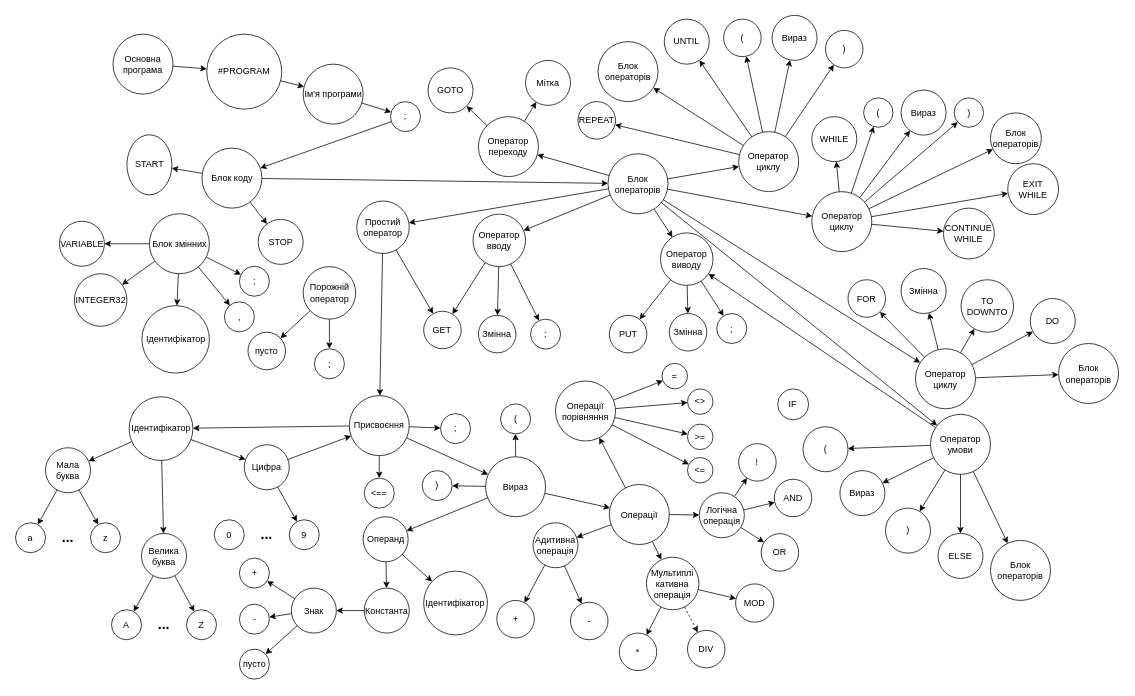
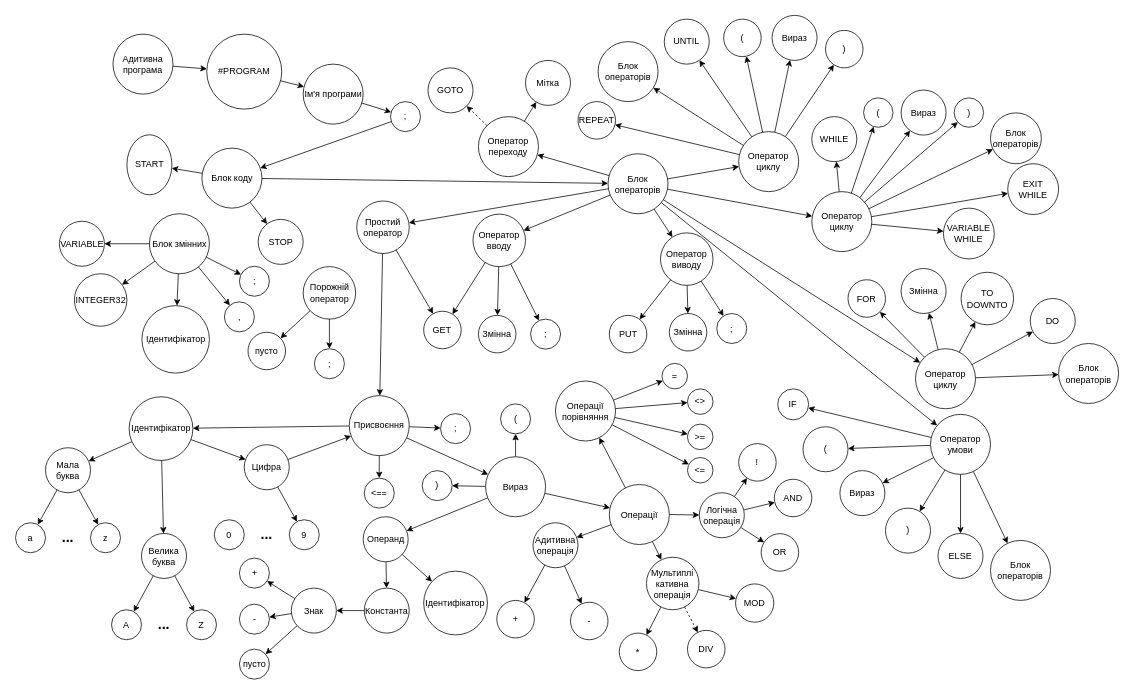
- <mxCell id="39" value="Основна програма" style="ellipse;whiteSpace=wrap;html=1;aspect=fixed;" parent="1" vertex="1"><mxGeometry x="150" y="45" width="80" height="80" as="geometry" /></mxCell>
+ <mxCell id="39" value="Адитивна програма" style="ellipse;whiteSpace=wrap;html=1;aspect=fixed;" parent="1" vertex="1"><mxGeometry x="150" y="45" width="80" height="80" as="geometry" /></mxCell>
- <mxCell id="76" value="" style="endArrow=classic;html=1;" parent="1" source="72" target="74" edge="1"><mxGeometry width="50" height="50" relative="1" as="geometry"><mxPoint x="975" y="200" as="sourcePoint" /><mxPoint x="1025" as="targetPoint" y="150" /></mxGeometry></mxCell>
+ <mxCell id="76" value="" style="endArrow=classic;html=1;dashed=1;" parent="1" source="72" target="74" edge="1"><mxGeometry width="50" height="50" relative="1" as="geometry"><mxPoint x="975" y="200" as="sourcePoint" /><mxPoint x="1025" as="targetPoint" y="150" /></mxGeometry></mxCell>
- <mxCell id="194" value="CONTINUE&lt;div&gt;WHILE&lt;/div&gt;" style="ellipse;whiteSpace=wrap;html=1;aspect=fixed;" parent="1" vertex="1"><mxGeometry x="1257.28" y="277" width="67.78" height="67.78" as="geometry" /></mxCell>
+ <mxCell id="194" value="VARIABLE&lt;div&gt;WHILE&lt;/div&gt;" style="ellipse;whiteSpace=wrap;html=1;aspect=fixed;" parent="1" vertex="1"><mxGeometry x="1257.28" y="277" width="67.78" height="67.78" as="geometry" /></mxCell>
- <mxCell id="80" value="TO&lt;br&gt;DOWNTO" style="ellipse;whiteSpace=wrap;html=1;aspect=fixed;" parent="1" vertex="1"><mxGeometry x="1280.78" y="372.5" width="70" height="70" as="geometry" /></mxCell>
+ <mxCell id="80" value="TO&lt;br&gt;DOWNTO" style="ellipse;whiteSpace=wrap;html=1;aspect=fixed;" parent="1" vertex="1"><mxGeometry x="1280.78" y="362.5" width="70" height="70" as="geometry" /></mxCell>
- <mxCell id="69" value="" style="endArrow=classic;html=1;" parent="1" source="59" target="4" edge="1"><mxGeometry width="50" height="50" relative="1" as="geometry"><mxPoint x="1572.22" y="932" as="sourcePoint" /><mxPoint x="1622.22" y="882" as="targetPoint" /></mxGeometry></mxCell>
+ <mxCell id="69" value="" style="endArrow=classic;html=1;" parent="1" source="59" target="64" edge="1"><mxGeometry width="50" height="50" relative="1" as="geometry"><mxPoint x="1572.22" y="932" as="sourcePoint" /><mxPoint x="1622.22" y="882" as="targetPoint" /></mxGeometry></mxCell>
